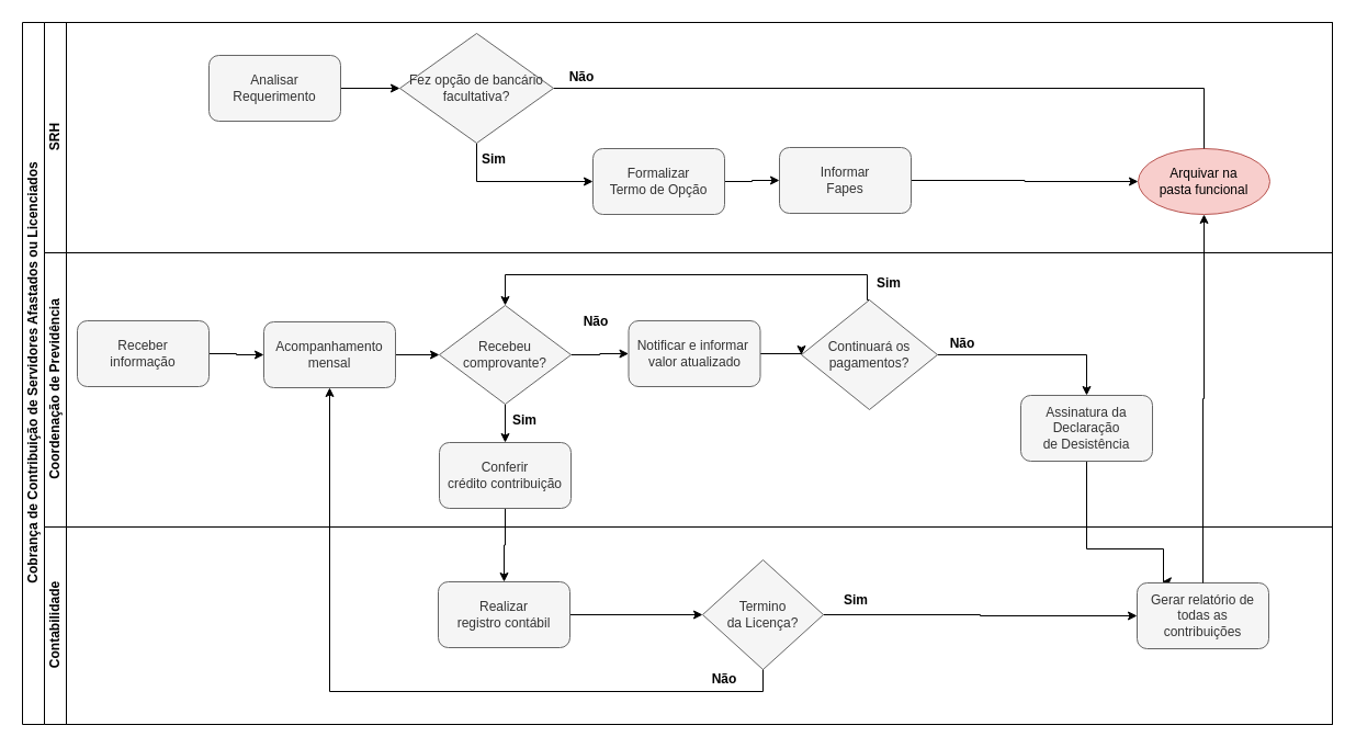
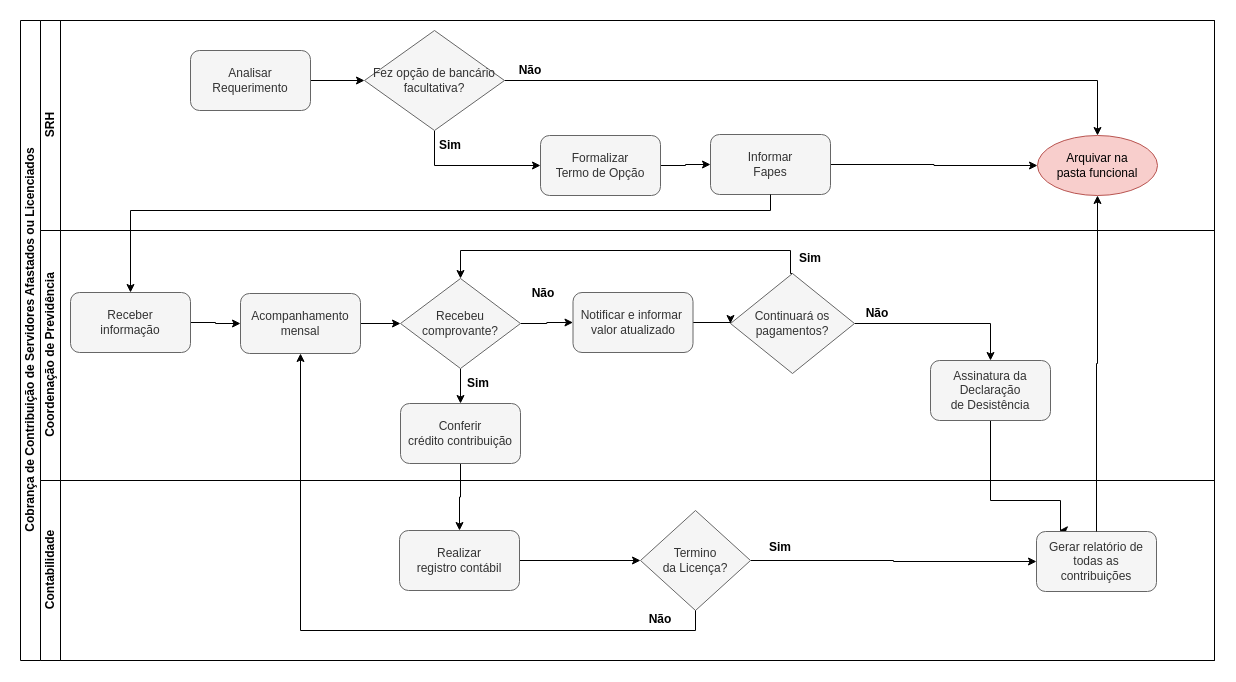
- <mxCell id="8" style="edgeStyle=orthogonalEdgeStyle;rounded=0;orthogonalLoop=1;jettySize=auto;html=1;entryX=0.5;entryY=0;entryDx=0;entryDy=0;endArrow=none;" parent="3" source="9" target="6" edge="1"><mxGeometry relative="1" as="geometry" /></mxCell>
+ <mxCell id="8" style="edgeStyle=orthogonalEdgeStyle;rounded=0;orthogonalLoop=1;jettySize=auto;html=1;entryX=0.5;entryY=0;entryDx=0;entryDy=0;" parent="3" source="9" target="6" edge="1"><mxGeometry relative="1" as="geometry" /></mxCell>
+ <mxCell id="46" style="edgeStyle=orthogonalEdgeStyle;rounded=0;orthogonalLoop=1;jettySize=auto;html=1;entryX=0.5;entryY=0;entryDx=0;entryDy=0;exitX=0.5;exitY=1;exitDx=0;exitDy=0;" parent="2" source="15" target="32" edge="1"><mxGeometry relative="1" as="geometry"><Array as="points"><mxPoint x="750" y="190" /><mxPoint x="110" y="190" /></Array><mxPoint x="754" y="175" as="sourcePoint" /><mxPoint x="110.0" y="273" as="targetPoint" /></mxGeometry></mxCell>
